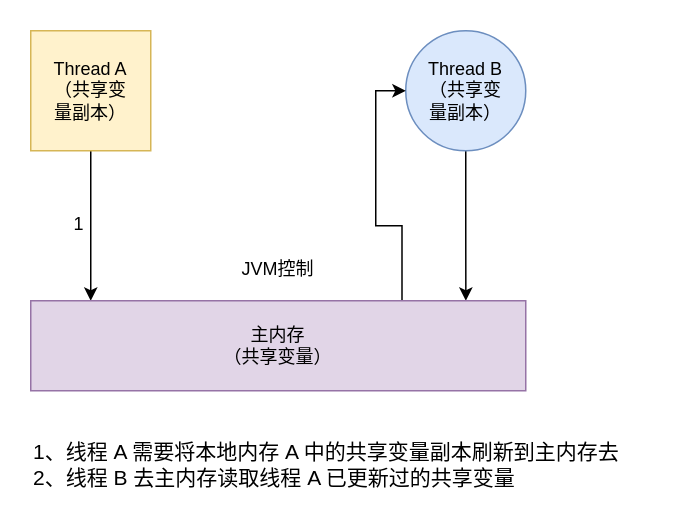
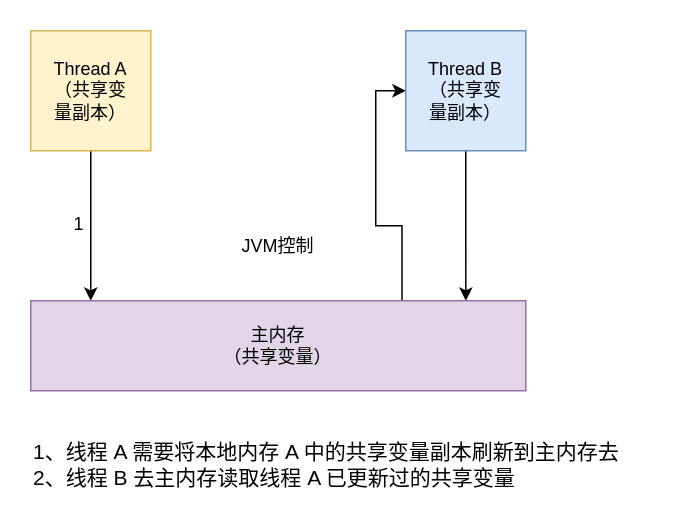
- <mxCell id="5" value="Thread B&lt;br&gt;（共享变&lt;br&gt;量副本）" style="ellipse;whiteSpace=wrap;html=1;aspect=fixed;fillColor=#dae8fc;strokeColor=#6c8ebf;" vertex="1" parent="1"><mxGeometry x="270" y="20" width="80" height="80" as="geometry" /></mxCell>
+ <mxCell id="5" value="Thread B&lt;br&gt;（共享变&lt;br&gt;量副本）" style="whiteSpace=wrap;html=1;aspect=fixed;fillColor=#dae8fc;strokeColor=#6c8ebf;" vertex="1" parent="1"><mxGeometry x="270" y="20" width="80" height="80" as="geometry" /></mxCell>
- <mxCell id="9" value="JVM控制" style="text;html=1;resizable=0;points=[];autosize=1;align=left;verticalAlign=top;spacingTop=-4;" vertex="1" parent="1"><mxGeometry x="159" y="169" width="60" height="20" as="geometry" /></mxCell>
+ <mxCell id="9" value="JVM控制" style="text;html=1;resizable=0;points=[];autosize=1;align=left;verticalAlign=top;spacingTop=-4;" vertex="1" parent="1"><mxGeometry x="159" y="154" width="60" height="20" as="geometry" /></mxCell>
